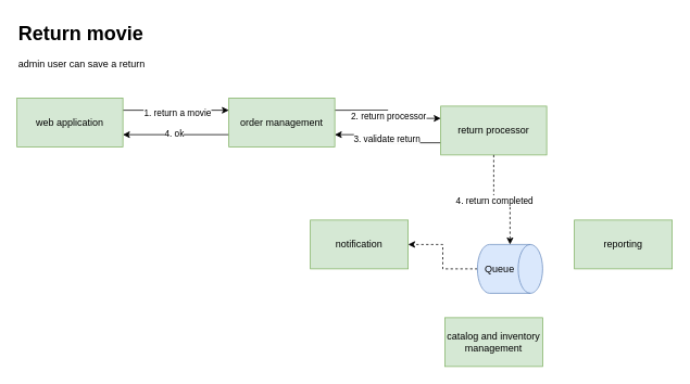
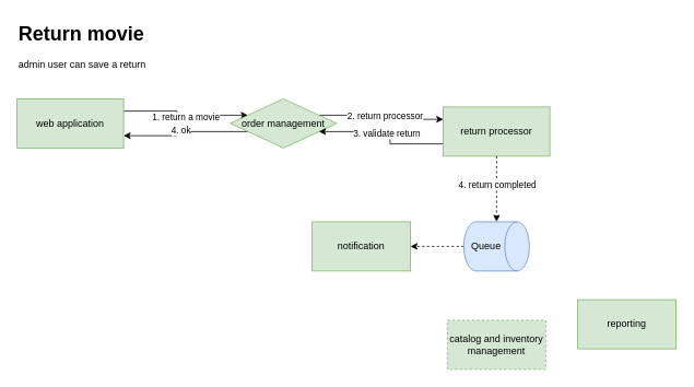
- <mxCell id="10" value="order management" style="rounded=0;whiteSpace=wrap;html=1;fillColor=#d5e8d4;strokeColor=#82b366;" vertex="1" parent="1"><mxGeometry x="280" y="120" width="130" height="60" as="geometry" /></mxCell>
+ <mxCell id="10" value="order management" style="rhombus;whiteSpace=wrap;html=1;fillColor=#d5e8d4;strokeColor=#82b366;" vertex="1" parent="1"><mxGeometry x="280" y="120" width="130" height="60" as="geometry" /></mxCell>
- <mxCell id="20" value="reporting" style="whiteSpace=wrap;html=1;fillColor=#d5e8d4;strokeColor=#82b366;rounded=0;" vertex="1" parent="1"><mxGeometry x="704" y="270" width="120" height="60" as="geometry" /></mxCell>
+ <mxCell id="20" value="reporting" style="whiteSpace=wrap;html=1;fillColor=#d5e8d4;strokeColor=#82b366;rounded=0;" vertex="1" parent="1"><mxGeometry x="704" y="365" width="120" height="60" as="geometry" /></mxCell>
- <mxCell id="15" value="Queue" style="shape=cylinder3;whiteSpace=wrap;html=1;boundedLbl=1;backgroundOutline=1;size=15;direction=south;fillColor=#dae8fc;strokeColor=#6c8ebf;" vertex="1" parent="1"><mxGeometry x="585" y="300" width="80" height="60" as="geometry" /></mxCell>
+ <mxCell id="15" value="Queue" style="shape=cylinder3;whiteSpace=wrap;html=1;boundedLbl=1;backgroundOutline=1;size=15;direction=south;fillColor=#dae8fc;strokeColor=#6c8ebf;" vertex="1" parent="1"><mxGeometry x="565" y="270" width="80" height="60" as="geometry" /></mxCell>
- <mxCell id="19" value="catalog and inventory management" style="whiteSpace=wrap;html=1;fillColor=#d5e8d4;strokeColor=#82b366;rounded=0;" vertex="1" parent="1"><mxGeometry x="545" y="390" width="120" height="60" as="geometry" /></mxCell>
+ <mxCell id="19" value="catalog and inventory management" style="whiteSpace=wrap;html=1;fillColor=#d5e8d4;strokeColor=#82b366;rounded=0;dashed=1;" vertex="1" parent="1"><mxGeometry x="545" y="390" width="120" height="60" as="geometry" /></mxCell>
